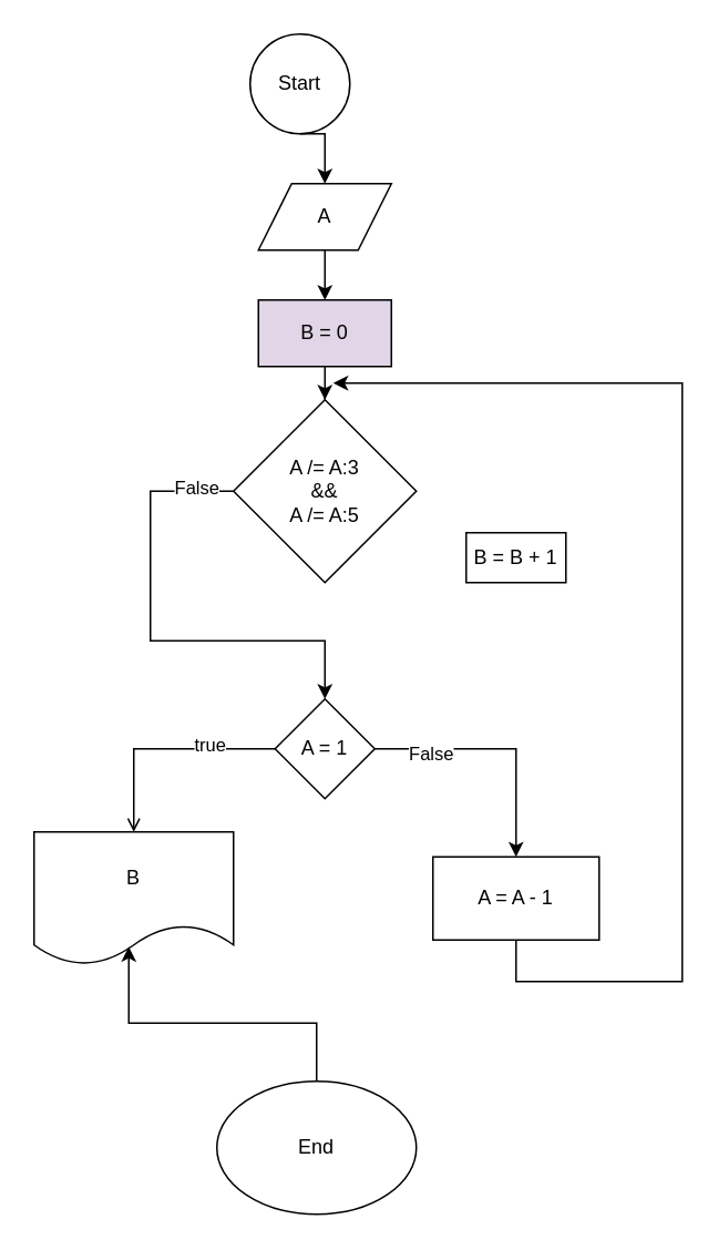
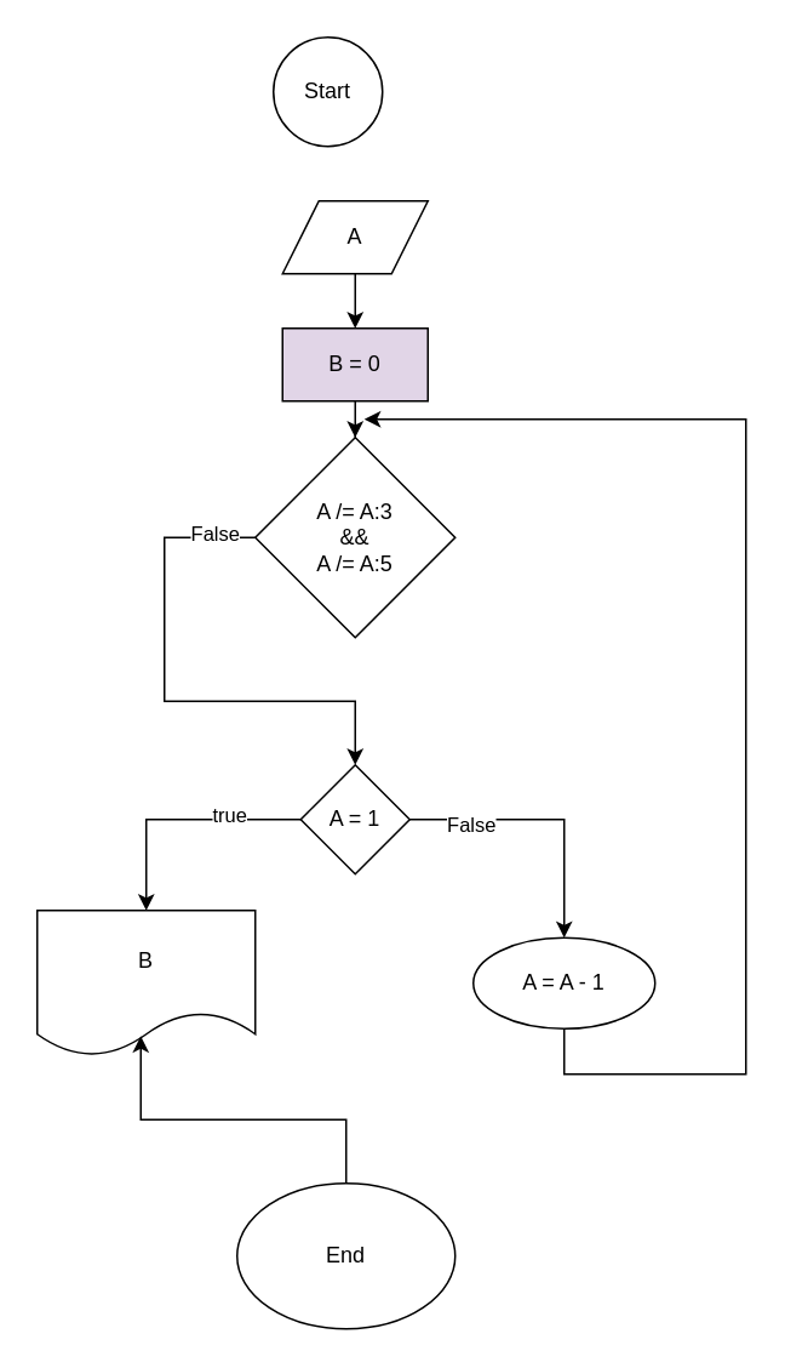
- <mxCell id="2" style="edgeStyle=orthogonalEdgeStyle;rounded=0;orthogonalLoop=1;jettySize=auto;html=1;exitX=0.5;exitY=1;exitDx=0;exitDy=0;entryX=0.5;entryY=0;entryDx=0;entryDy=0;" edge="1" parent="1" source="3" target="5"><mxGeometry relative="1" as="geometry" /></mxCell>
- <mxCell id="11" value="B = B + 1" style="rounded=0;whiteSpace=wrap;html=1;" vertex="1" parent="1"><mxGeometry x="280" y="320" width="60" height="30" as="geometry" /></mxCell>
- <mxCell id="12" style="edgeStyle=orthogonalEdgeStyle;rounded=0;orthogonalLoop=1;jettySize=auto;html=1;exitX=0;exitY=0.5;exitDx=0;exitDy=0;entryX=0.5;entryY=0;entryDx=0;entryDy=0;endArrow=open;" edge="1" parent="1" source="16" target="17"><mxGeometry relative="1" as="geometry" /></mxCell>
+ <mxCell id="12" style="edgeStyle=orthogonalEdgeStyle;rounded=0;orthogonalLoop=1;jettySize=auto;html=1;exitX=0;exitY=0.5;exitDx=0;exitDy=0;entryX=0.5;entryY=0;entryDx=0;entryDy=0;" edge="1" parent="1" source="16" target="17"><mxGeometry relative="1" as="geometry" /></mxCell>
- <mxCell id="19" value="A = A - 1" style="rounded=0;whiteSpace=wrap;html=1;" vertex="1" parent="1"><mxGeometry x="260" y="515" width="100" height="50" as="geometry" /></mxCell>
+ <mxCell id="19" value="A = A - 1" style="ellipse;whiteSpace=wrap;html=1;" vertex="1" parent="1"><mxGeometry x="260" y="515" width="100" height="50" as="geometry" /></mxCell>
